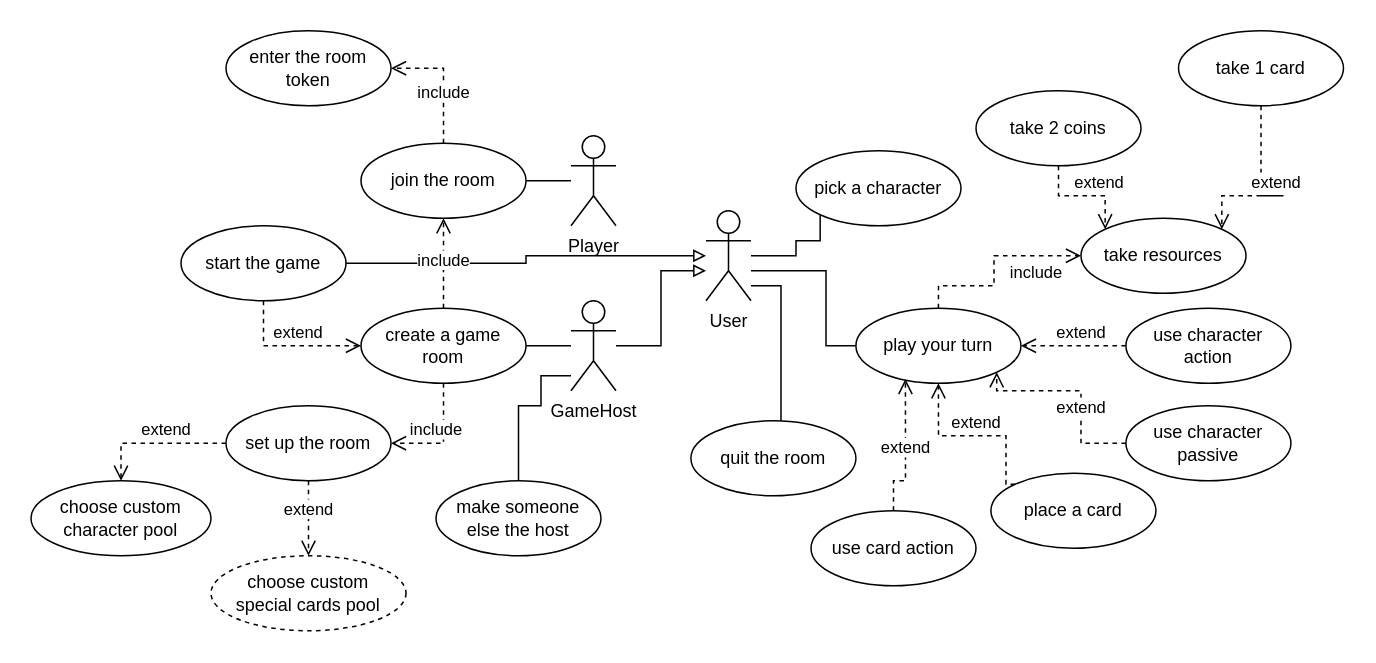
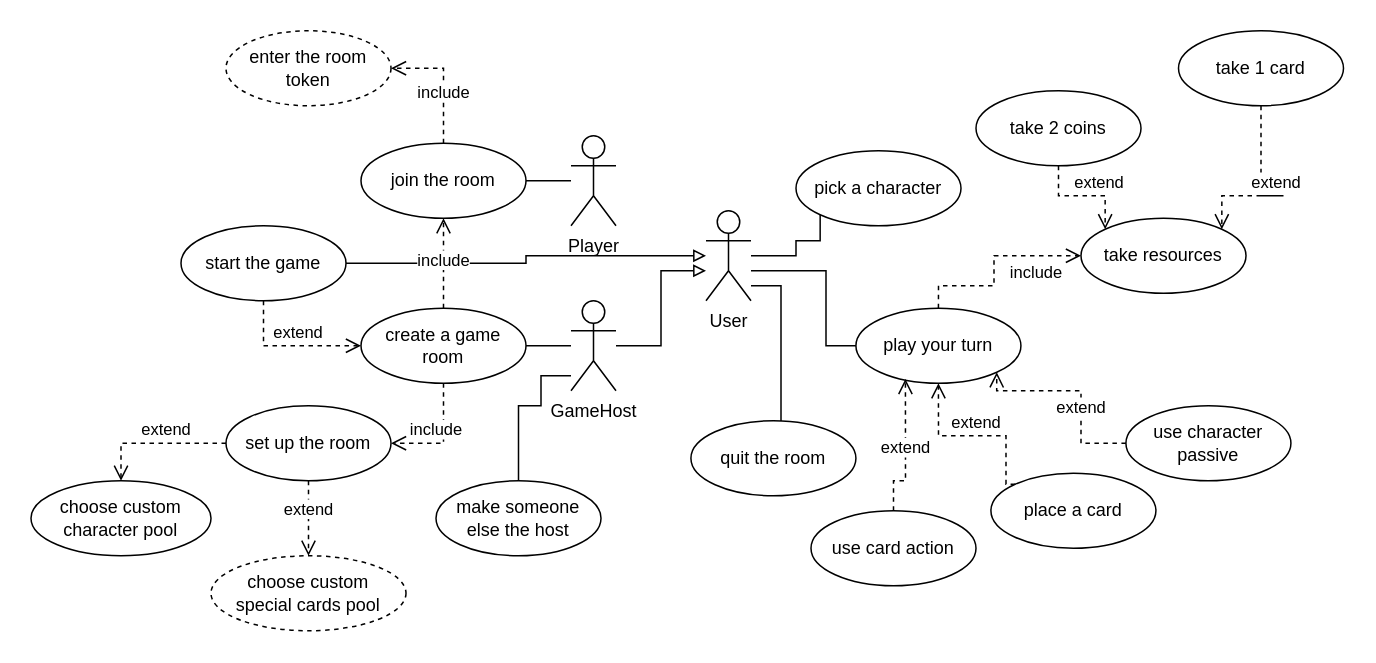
- <mxCell id="20" value="enter the room&lt;br&gt;token" style="ellipse;whiteSpace=wrap;html=1;" vertex="1" parent="1"><mxGeometry x="150" y="20" width="110" height="50" as="geometry" /></mxCell>
+ <mxCell id="20" value="enter the room&lt;br&gt;token" style="ellipse;whiteSpace=wrap;html=1;dashed=1;" vertex="1" parent="1"><mxGeometry x="150" y="20" width="110" height="50" as="geometry" /></mxCell>
- <mxCell id="39" value="extend" style="html=1;verticalAlign=bottom;endArrow=open;dashed=1;endSize=8;rounded=0;edgeStyle=orthogonalEdgeStyle;entryX=1;entryY=0.5;entryDx=0;entryDy=0;exitX=0;exitY=0.5;exitDx=0;exitDy=0;" edge="1" parent="1" source="36" target="27"><mxGeometry x="-0.143" relative="1" as="geometry"><mxPoint x="759.95" y="305" as="sourcePoint" /><mxPoint x="673.841" y="257.678" as="targetPoint" /><mxPoint as="offset" /><Array as="points"><mxPoint x="709.95" y="230" /><mxPoint x="709.95" y="230" /></Array></mxGeometry></mxCell>
- <mxCell id="36" value="use character action" style="ellipse;whiteSpace=wrap;html=1;" vertex="1" parent="1"><mxGeometry x="749.95" y="205" width="110" height="50" as="geometry" /></mxCell>
